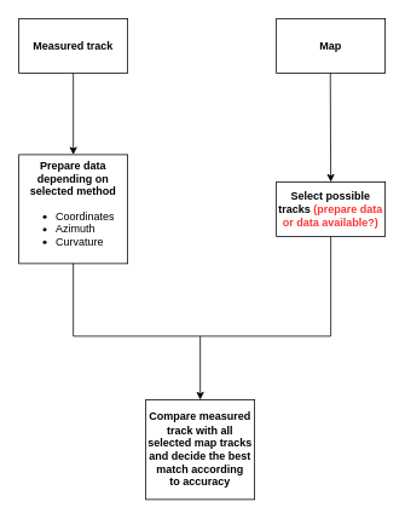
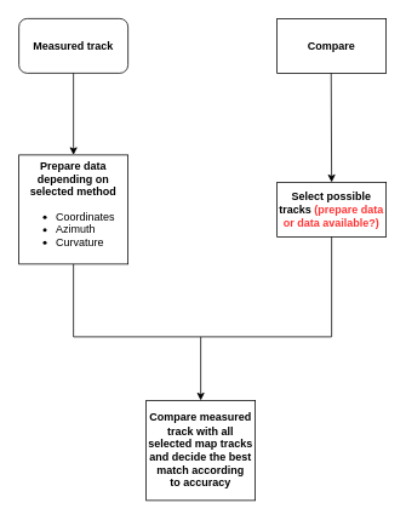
- <mxCell id="2" value="&lt;b&gt;Measured track&lt;/b&gt;" style="rounded=0;whiteSpace=wrap;html=1;" vertex="1" parent="1"><mxGeometry x="20" y="20" width="120" height="60" as="geometry" /></mxCell>
+ <mxCell id="2" value="&lt;b&gt;Measured track&lt;/b&gt;" style="whiteSpace=wrap;html=1;rounded=1;" vertex="1" parent="1"><mxGeometry x="20" y="20" width="120" height="60" as="geometry" /></mxCell>
- <mxCell id="3" value="&lt;b&gt;Map&lt;/b&gt;" style="rounded=0;whiteSpace=wrap;html=1;" vertex="1" parent="1"><mxGeometry x="304" y="20" width="120" height="60" as="geometry" /></mxCell>
+ <mxCell id="3" value="&lt;b&gt;Compare&lt;/b&gt;" style="rounded=0;whiteSpace=wrap;html=1;" vertex="1" parent="1"><mxGeometry x="304" y="20" width="120" height="60" as="geometry" /></mxCell>
